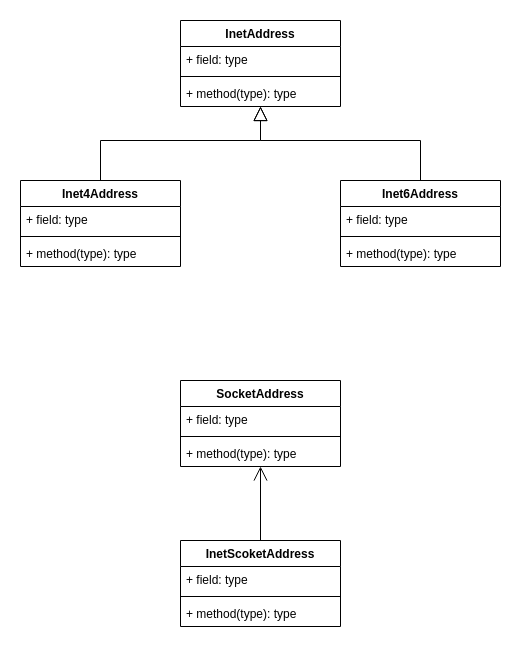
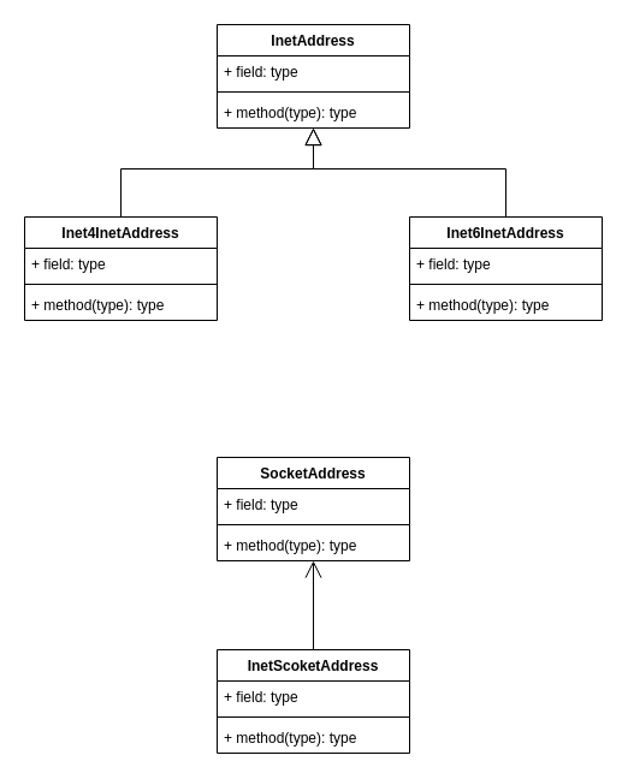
- <mxCell id="6" value="Inet4Address" style="swimlane;fontStyle=1;align=center;verticalAlign=top;childLayout=stackLayout;horizontal=1;startSize=26;horizontalStack=0;resizeParent=1;resizeParentMax=0;resizeLast=0;collapsible=1;marginBottom=0;" vertex="1" parent="1"><mxGeometry x="20" y="180" width="160" height="86" as="geometry" /></mxCell>
+ <mxCell id="6" value="Inet4InetAddress" style="swimlane;fontStyle=1;align=center;verticalAlign=top;childLayout=stackLayout;horizontal=1;startSize=26;horizontalStack=0;resizeParent=1;resizeParentMax=0;resizeLast=0;collapsible=1;marginBottom=0;" vertex="1" parent="1"><mxGeometry x="20" y="180" width="160" height="86" as="geometry" /></mxCell>
- <mxCell id="10" value="Inet6Address" style="swimlane;fontStyle=1;align=center;verticalAlign=top;childLayout=stackLayout;horizontal=1;startSize=26;horizontalStack=0;resizeParent=1;resizeParentMax=0;resizeLast=0;collapsible=1;marginBottom=0;" vertex="1" parent="1"><mxGeometry x="340" y="180" width="160" height="86" as="geometry" /></mxCell>
+ <mxCell id="10" value="Inet6InetAddress" style="swimlane;fontStyle=1;align=center;verticalAlign=top;childLayout=stackLayout;horizontal=1;startSize=26;horizontalStack=0;resizeParent=1;resizeParentMax=0;resizeLast=0;collapsible=1;marginBottom=0;" vertex="1" parent="1"><mxGeometry x="340" y="180" width="160" height="86" as="geometry" /></mxCell>
